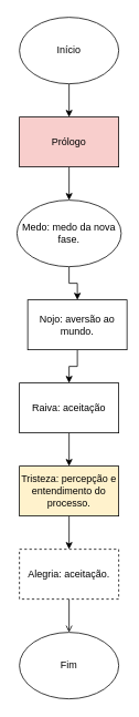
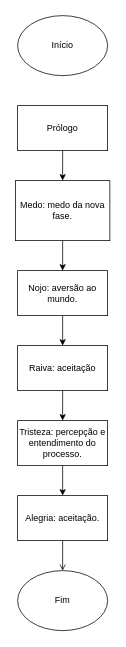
- <mxCell id="2" style="edgeStyle=orthogonalEdgeStyle;rounded=0;orthogonalLoop=1;jettySize=auto;html=1;entryX=0.5;entryY=0;entryDx=0;entryDy=0;" parent="1" source="3" target="5" edge="1"><mxGeometry relative="1" as="geometry" /></mxCell>
- <mxCell id="5" value="Prólogo" style="rounded=0;whiteSpace=wrap;html=1;fillColor=#f8cecc;" parent="1" vertex="1"><mxGeometry x="23" y="140" width="120" height="60" as="geometry" /></mxCell>
+ <mxCell id="5" value="Prólogo" style="rounded=0;whiteSpace=wrap;html=1;" parent="1" vertex="1"><mxGeometry x="23" y="140" width="120" height="60" as="geometry" /></mxCell>
- <mxCell id="7" value="Medo: medo da nova fase." style="ellipse;whiteSpace=wrap;html=1;" parent="1" vertex="1"><mxGeometry x="20" y="240" width="126" height="80" as="geometry" /></mxCell>
+ <mxCell id="7" value="Medo: medo da nova fase." style="rounded=0;whiteSpace=wrap;html=1;" parent="1" vertex="1"><mxGeometry x="20" y="240" width="126" height="80" as="geometry" /></mxCell>
- <mxCell id="9" value="Nojo: aversão ao mundo." style="rounded=0;whiteSpace=wrap;html=1;" parent="1" vertex="1"><mxGeometry x="33" y="360" width="120" height="60" as="geometry" /></mxCell>
+ <mxCell id="9" value="Nojo: aversão ao mundo." style="rounded=0;whiteSpace=wrap;html=1;" parent="1" vertex="1"><mxGeometry x="23" y="360" width="120" height="60" as="geometry" /></mxCell>
- <mxCell id="13" value="Tristeza: percepção e entendimento do processo." style="rounded=0;whiteSpace=wrap;html=1;fillColor=#fff2cc;" parent="1" vertex="1"><mxGeometry x="23" y="560" width="120" height="60" as="geometry" /></mxCell>
+ <mxCell id="13" value="Tristeza: percepção e entendimento do processo." style="rounded=0;whiteSpace=wrap;html=1;" parent="1" vertex="1"><mxGeometry x="23" y="560" width="120" height="60" as="geometry" /></mxCell>
- <mxCell id="15" value="Alegria: aceitação." style="rounded=0;whiteSpace=wrap;html=1;dashed=1;" parent="1" vertex="1"><mxGeometry x="23" y="660" width="120" height="60" as="geometry" /></mxCell>
+ <mxCell id="15" value="Alegria: aceitação." style="rounded=0;whiteSpace=wrap;html=1;" parent="1" vertex="1"><mxGeometry x="23" y="660" width="120" height="60" as="geometry" /></mxCell>
